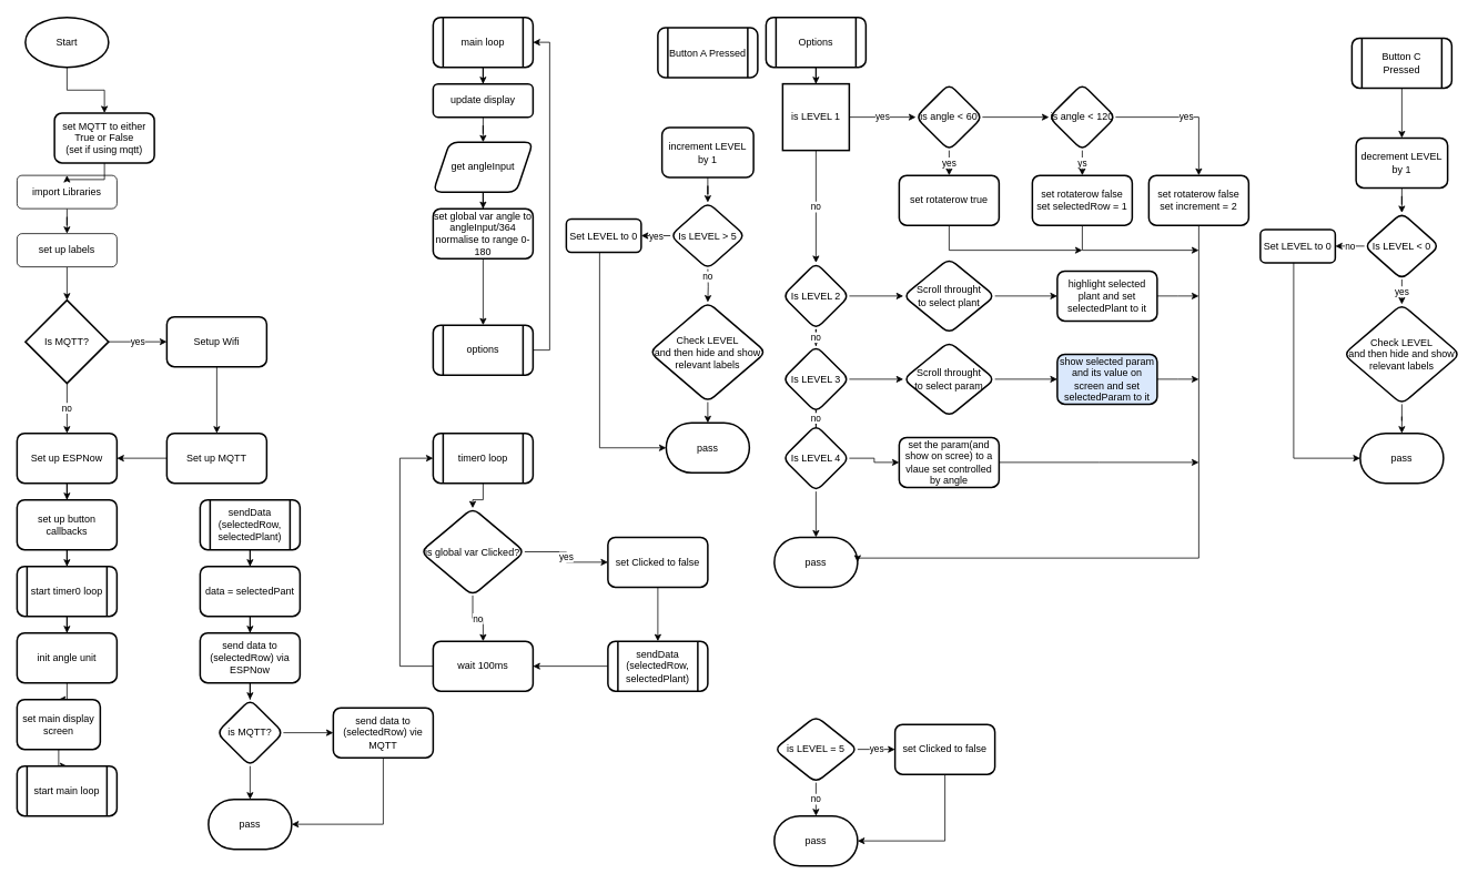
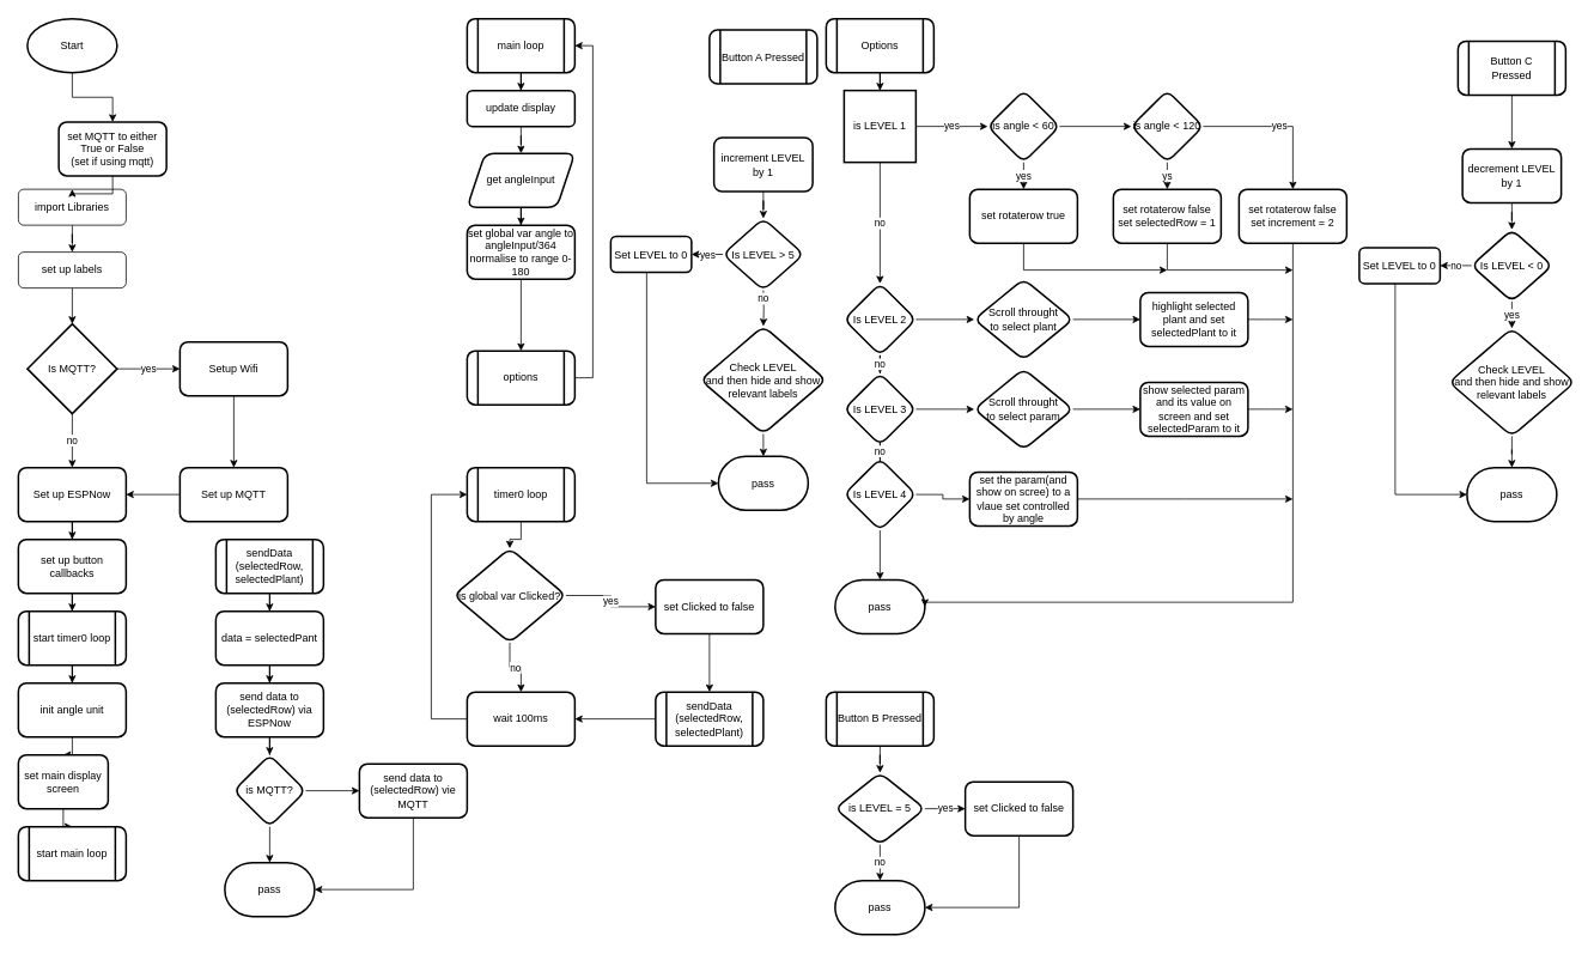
- <mxCell id="95" value="show selected param and its value on screen and set selectedParam to it" style="whiteSpace=wrap;html=1;rounded=1;strokeWidth=2;fillColor=#dae8fc;" parent="1" vertex="1"><mxGeometry x="1270" y="425" width="120" height="60" as="geometry" /></mxCell>
+ <mxCell id="95" value="show selected param and its value on screen and set selectedParam to it" style="whiteSpace=wrap;html=1;rounded=1;strokeWidth=2;" parent="1" vertex="1"><mxGeometry x="1270" y="425" width="120" height="60" as="geometry" /></mxCell>
+ <mxCell id="99" value="Button B Pressed" style="shape=process;whiteSpace=wrap;html=1;backgroundOutline=1;rounded=1;strokeWidth=2;" parent="1" vertex="1"><mxGeometry x="920" y="770" width="120" height="60" as="geometry" /></mxCell>
+ <mxCell id="98" value="" style="edgeStyle=orthogonalEdgeStyle;rounded=0;orthogonalLoop=1;jettySize=auto;html=1;" parent="1" source="99" target="102" edge="1"><mxGeometry relative="1" as="geometry" /></mxCell>
